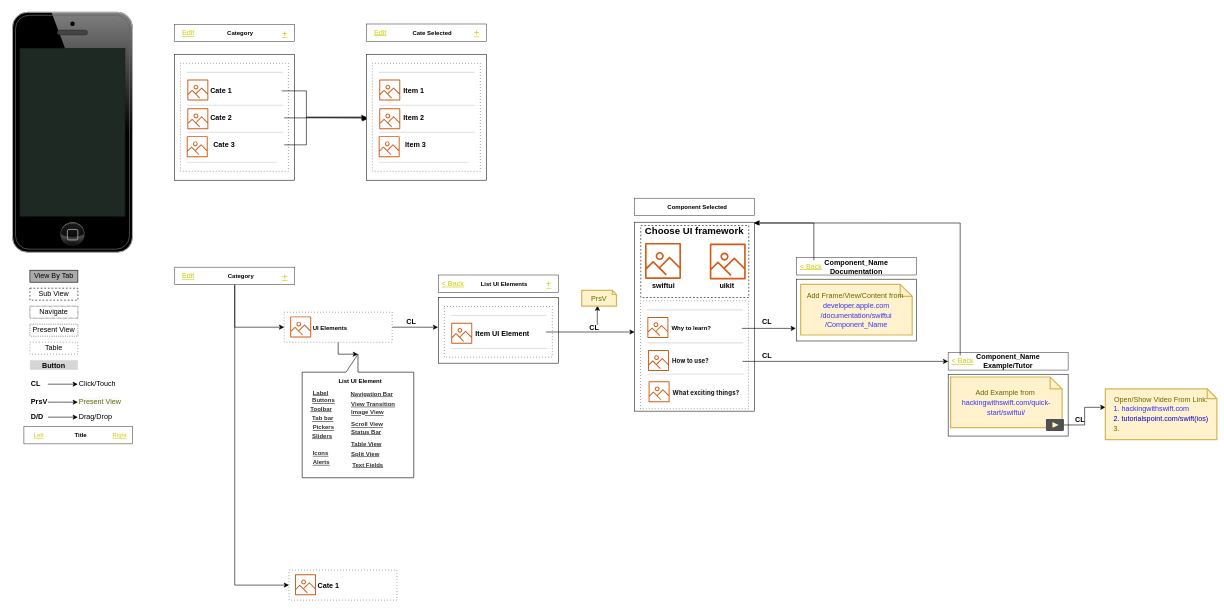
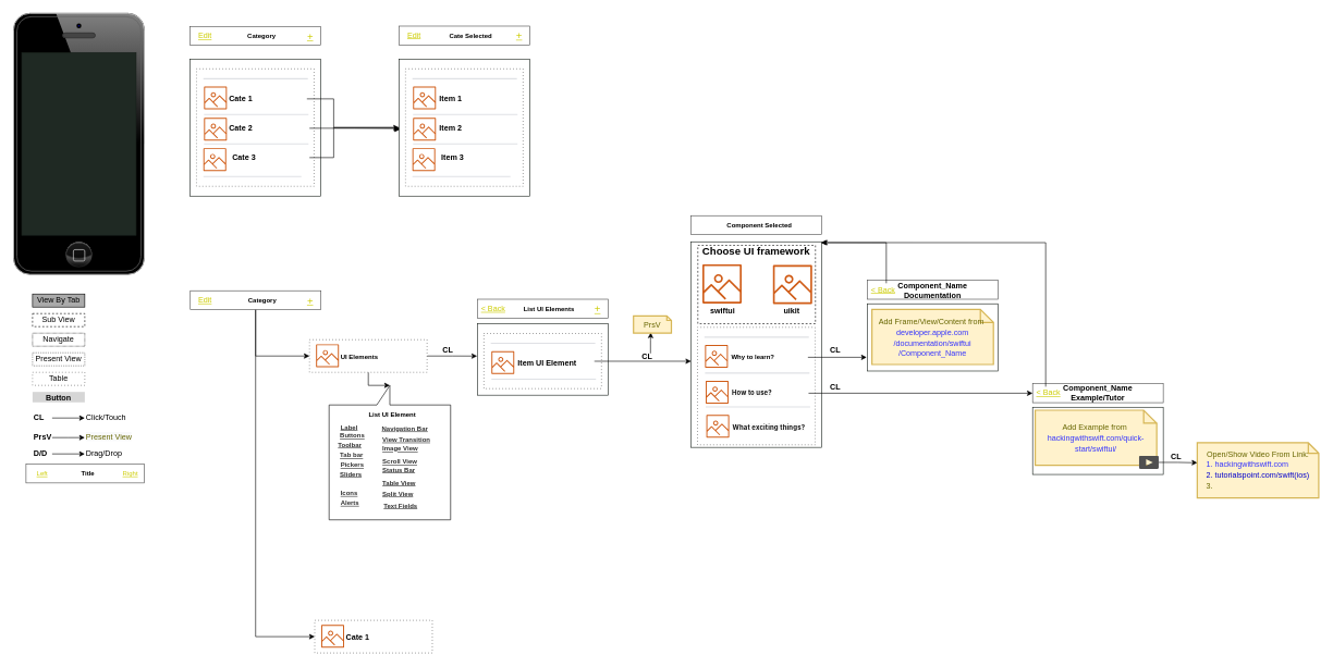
- <mxCell id="118" value="&lt;span style=&quot;font-size: 12px&quot;&gt;Open/Show Video From Link:&lt;br&gt;&lt;div style=&quot;text-align: left&quot;&gt;&lt;span style=&quot;color: rgb(51 , 51 , 255)&quot;&gt;1. hackingwithswift.com&lt;/span&gt;&lt;/div&gt;&lt;/span&gt;&lt;div style=&quot;text-align: left&quot;&gt;&lt;font color=&quot;#0000cc&quot;&gt;&lt;span style=&quot;font-size: 12px&quot;&gt;2. tutorialspoint.com/swift(&lt;/span&gt;&lt;span style=&quot;font-size: 12px&quot;&gt;ios&lt;/span&gt;&lt;span style=&quot;font-size: 12px&quot;&gt;)&lt;/span&gt;&lt;/font&gt;&lt;/div&gt;&lt;div style=&quot;text-align: left&quot;&gt;&lt;span style=&quot;font-size: 12px&quot;&gt;3.&amp;nbsp;&lt;/span&gt;&lt;/div&gt;" style="shape=note;strokeWidth=2;fontSize=14;size=16;whiteSpace=wrap;html=1;fillColor=#fff2cc;strokeColor=#d6b656;fontColor=#666600;align=center;" parent="1" vertex="1"><mxGeometry x="1842" y="648" width="186" height="84.5" as="geometry" /></mxCell>
+ <mxCell id="118" value="&lt;span style=&quot;font-size: 12px&quot;&gt;Open/Show Video From Link:&lt;br&gt;&lt;div style=&quot;text-align: left&quot;&gt;&lt;span style=&quot;color: rgb(51 , 51 , 255)&quot;&gt;1. hackingwithswift.com&lt;/span&gt;&lt;/div&gt;&lt;/span&gt;&lt;div style=&quot;text-align: left&quot;&gt;&lt;font color=&quot;#0000cc&quot;&gt;&lt;span style=&quot;font-size: 12px&quot;&gt;2. tutorialspoint.com/swift(&lt;/span&gt;&lt;span style=&quot;font-size: 12px&quot;&gt;ios&lt;/span&gt;&lt;span style=&quot;font-size: 12px&quot;&gt;)&lt;/span&gt;&lt;/font&gt;&lt;/div&gt;&lt;div style=&quot;text-align: left&quot;&gt;&lt;span style=&quot;font-size: 12px&quot;&gt;3.&amp;nbsp;&lt;/span&gt;&lt;/div&gt;" style="shape=note;strokeWidth=2;fontSize=14;size=16;whiteSpace=wrap;html=1;fillColor=#fff2cc;strokeColor=#d6b656;fontColor=#666600;align=center;" parent="1" vertex="1"><mxGeometry x="1832" y="678" width="186" height="84.5" as="geometry" /></mxCell>
